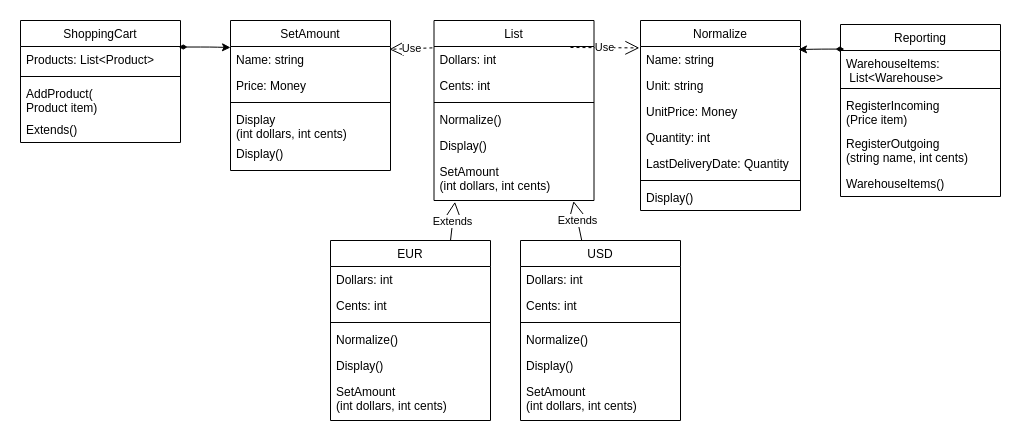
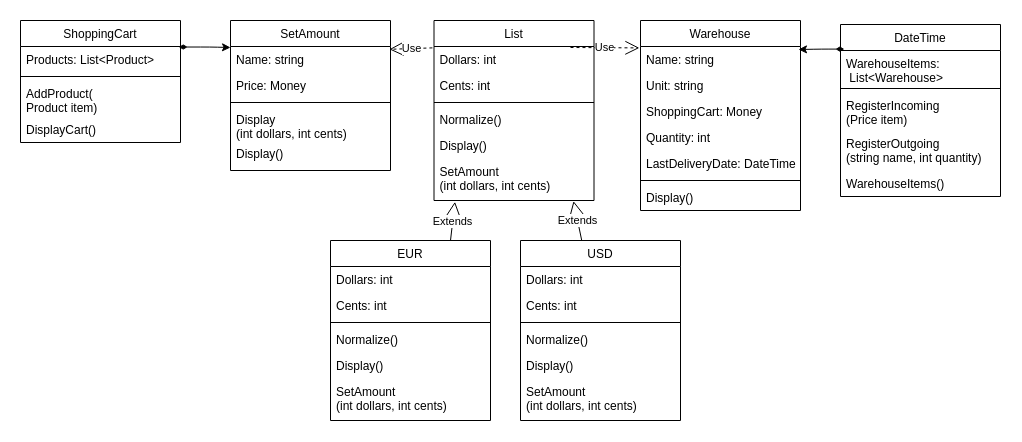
- <mxCell id="15" value="Normalize" style="swimlane;fontStyle=0;align=center;verticalAlign=top;childLayout=stackLayout;horizontal=1;startSize=26;horizontalStack=0;resizeParent=1;resizeLast=0;collapsible=1;marginBottom=0;rounded=0;shadow=0;strokeWidth=1;" vertex="1" parent="1"><mxGeometry x="640" y="20" width="160" height="190" as="geometry"><mxRectangle x="550" y="140" width="160" height="26" as="alternateBounds" /></mxGeometry></mxCell>
+ <mxCell id="15" value="Warehouse" style="swimlane;fontStyle=0;align=center;verticalAlign=top;childLayout=stackLayout;horizontal=1;startSize=26;horizontalStack=0;resizeParent=1;resizeLast=0;collapsible=1;marginBottom=0;rounded=0;shadow=0;strokeWidth=1;" vertex="1" parent="1"><mxGeometry x="640" y="20" width="160" height="190" as="geometry"><mxRectangle x="550" y="140" width="160" height="26" as="alternateBounds" /></mxGeometry></mxCell>
- <mxCell id="23" value="Reporting" style="swimlane;fontStyle=0;align=center;verticalAlign=top;childLayout=stackLayout;horizontal=1;startSize=26;horizontalStack=0;resizeParent=1;resizeLast=0;collapsible=1;marginBottom=0;rounded=0;shadow=0;strokeWidth=1;" vertex="1" parent="1"><mxGeometry x="840" y="24" width="160" height="172" as="geometry"><mxRectangle x="550" y="140" width="160" height="26" as="alternateBounds" /></mxGeometry></mxCell>
+ <mxCell id="23" value="DateTime" style="swimlane;fontStyle=0;align=center;verticalAlign=top;childLayout=stackLayout;horizontal=1;startSize=26;horizontalStack=0;resizeParent=1;resizeLast=0;collapsible=1;marginBottom=0;rounded=0;shadow=0;strokeWidth=1;" vertex="1" parent="1"><mxGeometry x="840" y="24" width="160" height="172" as="geometry"><mxRectangle x="550" y="140" width="160" height="26" as="alternateBounds" /></mxGeometry></mxCell>
- <mxCell id="18" value="UnitPrice: Money" style="text;align=left;verticalAlign=top;spacingLeft=4;spacingRight=4;overflow=hidden;rotatable=0;points=[[0,0.5],[1,0.5]];portConstraint=eastwest;rounded=0;shadow=0;html=0;" vertex="1" parent="15"><mxGeometry y="78" width="160" height="26" as="geometry" /></mxCell>
+ <mxCell id="18" value="ShoppingCart: Money" style="text;align=left;verticalAlign=top;spacingLeft=4;spacingRight=4;overflow=hidden;rotatable=0;points=[[0,0.5],[1,0.5]];portConstraint=eastwest;rounded=0;shadow=0;html=0;" vertex="1" parent="15"><mxGeometry y="78" width="160" height="26" as="geometry" /></mxCell>
- <mxCell id="33" value="Extends()" style="text;align=left;verticalAlign=top;spacingLeft=4;spacingRight=4;overflow=hidden;rotatable=0;points=[[0,0.5],[1,0.5]];portConstraint=eastwest;" vertex="1" parent="29"><mxGeometry y="96" width="160" height="26" as="geometry" /></mxCell>
+ <mxCell id="33" value="DisplayCart()" style="text;align=left;verticalAlign=top;spacingLeft=4;spacingRight=4;overflow=hidden;rotatable=0;points=[[0,0.5],[1,0.5]];portConstraint=eastwest;" vertex="1" parent="29"><mxGeometry y="96" width="160" height="26" as="geometry" /></mxCell>
- <mxCell id="27" value="RegisterOutgoing&#10;(string name, int cents)" style="text;align=left;verticalAlign=top;spacingLeft=4;spacingRight=4;overflow=hidden;rotatable=0;points=[[0,0.5],[1,0.5]];portConstraint=eastwest;" vertex="1" parent="23"><mxGeometry y="106" width="160" height="40" as="geometry" /></mxCell>
+ <mxCell id="27" value="RegisterOutgoing&#10;(string name, int quantity)" style="text;align=left;verticalAlign=top;spacingLeft=4;spacingRight=4;overflow=hidden;rotatable=0;points=[[0,0.5],[1,0.5]];portConstraint=eastwest;" vertex="1" parent="23"><mxGeometry y="106" width="160" height="40" as="geometry" /></mxCell>
- <mxCell id="20" value="LastDeliveryDate: Quantity" style="text;align=left;verticalAlign=top;spacingLeft=4;spacingRight=4;overflow=hidden;rotatable=0;points=[[0,0.5],[1,0.5]];portConstraint=eastwest;rounded=0;shadow=0;html=0;" vertex="1" parent="15"><mxGeometry y="130" width="160" height="26" as="geometry" /></mxCell>
+ <mxCell id="20" value="LastDeliveryDate: DateTime" style="text;align=left;verticalAlign=top;spacingLeft=4;spacingRight=4;overflow=hidden;rotatable=0;points=[[0,0.5],[1,0.5]];portConstraint=eastwest;rounded=0;shadow=0;html=0;" vertex="1" parent="15"><mxGeometry y="130" width="160" height="26" as="geometry" /></mxCell>
